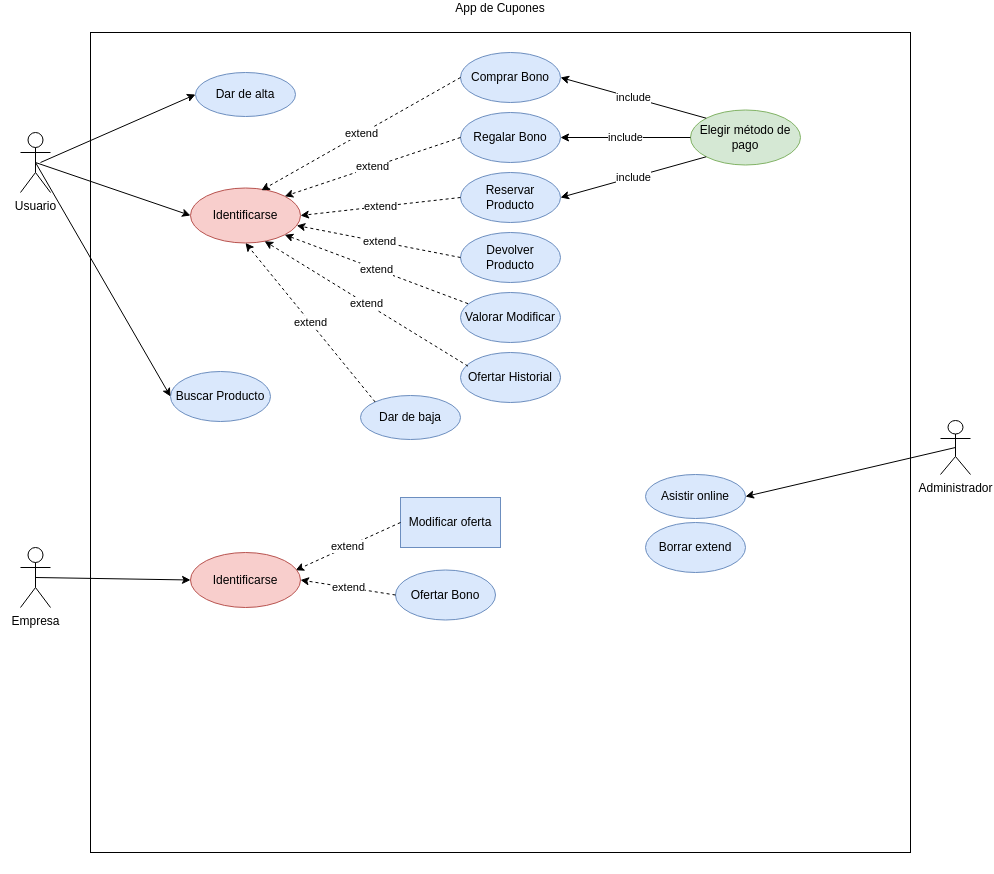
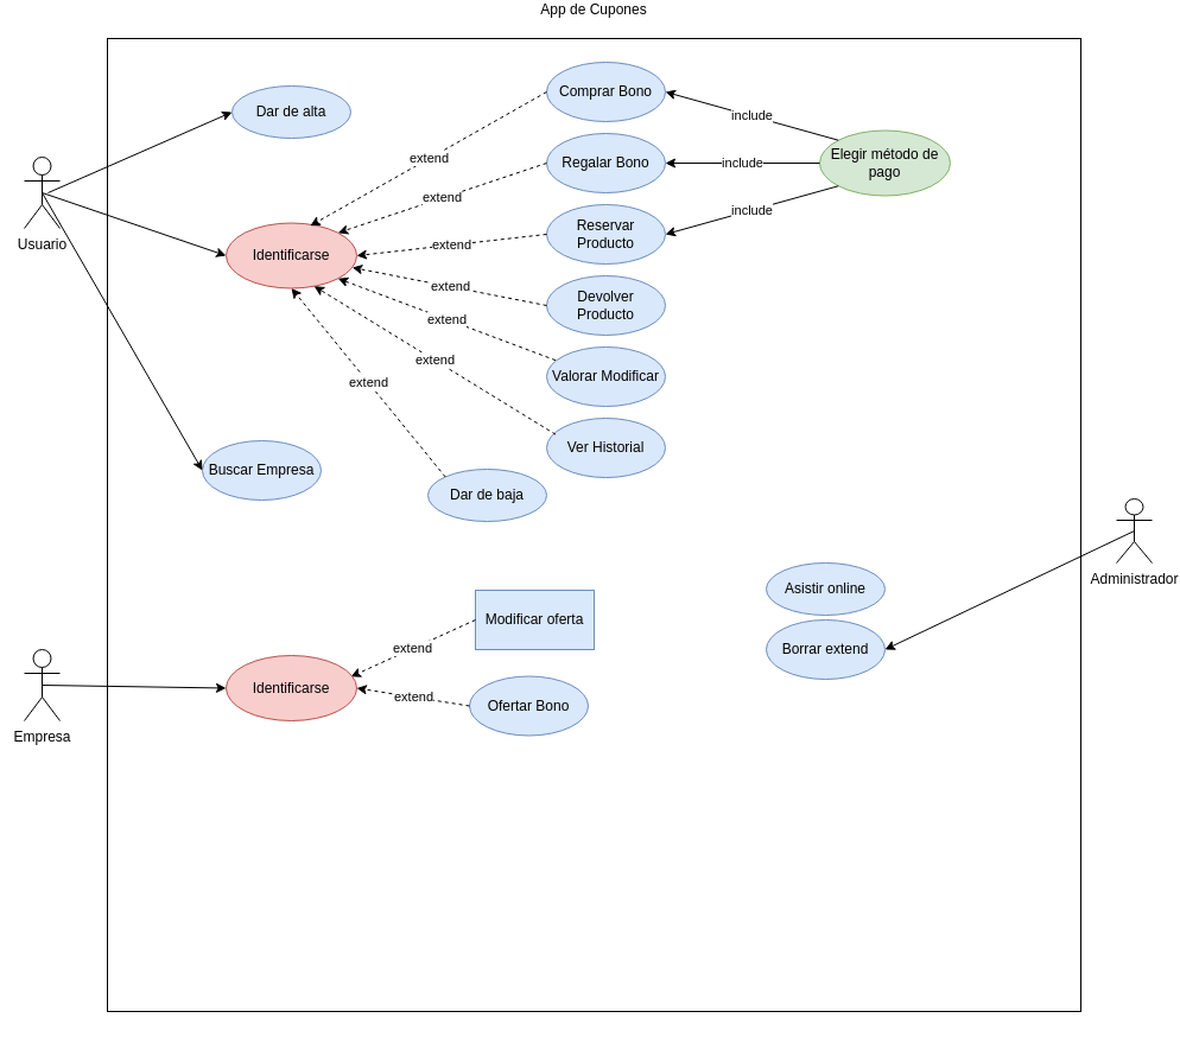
- <mxCell id="27" value="Ofertar Historial" style="ellipse;whiteSpace=wrap;html=1;fillColor=#dae8fc;strokeColor=#6c8ebf;" vertex="1" parent="1"><mxGeometry x="460" y="340" width="100" height="50" as="geometry" /></mxCell>
+ <mxCell id="27" value="Ver Historial" style="ellipse;whiteSpace=wrap;html=1;fillColor=#dae8fc;strokeColor=#6c8ebf;" vertex="1" parent="1"><mxGeometry x="460" y="340" width="100" height="50" as="geometry" /></mxCell>
- <mxCell id="9" value="&lt;div&gt;Buscar Producto&lt;/div&gt;" style="ellipse;whiteSpace=wrap;html=1;fillColor=#dae8fc;strokeColor=#6c8ebf;" vertex="1" parent="1"><mxGeometry x="170" y="359" width="100" height="50" as="geometry" /></mxCell>
+ <mxCell id="9" value="&lt;div&gt;Buscar Empresa&lt;/div&gt;" style="ellipse;whiteSpace=wrap;html=1;fillColor=#dae8fc;strokeColor=#6c8ebf;" vertex="1" parent="1"><mxGeometry x="170" y="359" width="100" height="50" as="geometry" /></mxCell>
- <mxCell id="32" value="" style="endArrow=classic;html=1;rounded=0;exitX=0.5;exitY=0.5;exitDx=0;exitDy=0;exitPerimeter=0;entryX=1;entryY=0.5;entryDx=0;entryDy=0;" edge="1" parent="1" source="6" target="33"><mxGeometry width="50" height="50" relative="1" as="geometry"><mxPoint x="965" y="335" as="sourcePoint" /><mxPoint x="877" y="312.5" as="targetPoint" /></mxGeometry></mxCell>
+ <mxCell id="35" value="&lt;div&gt;&lt;br&gt;&lt;/div&gt;" style="endArrow=classic;html=1;rounded=0;exitX=0.5;exitY=0.5;exitDx=0;exitDy=0;entryX=1;entryY=0.5;entryDx=0;entryDy=0;exitPerimeter=0;" edge="1" parent="1" source="6" target="34"><mxGeometry width="50" height="50" relative="1" as="geometry"><mxPoint x="410" y="577.5" as="sourcePoint" /><mxPoint x="310" y="577.5" as="targetPoint" /></mxGeometry></mxCell>
